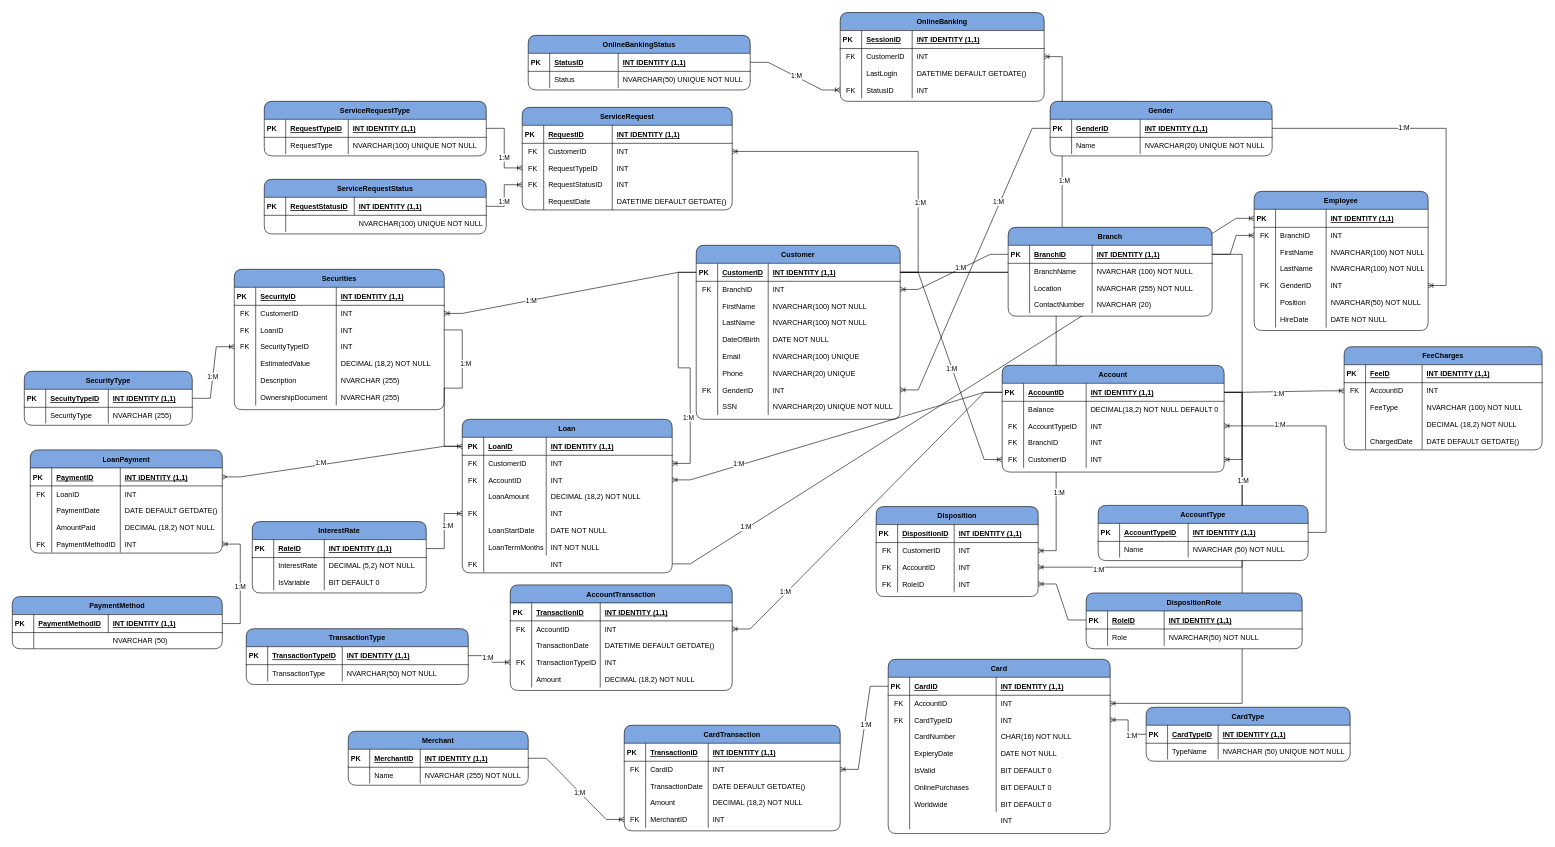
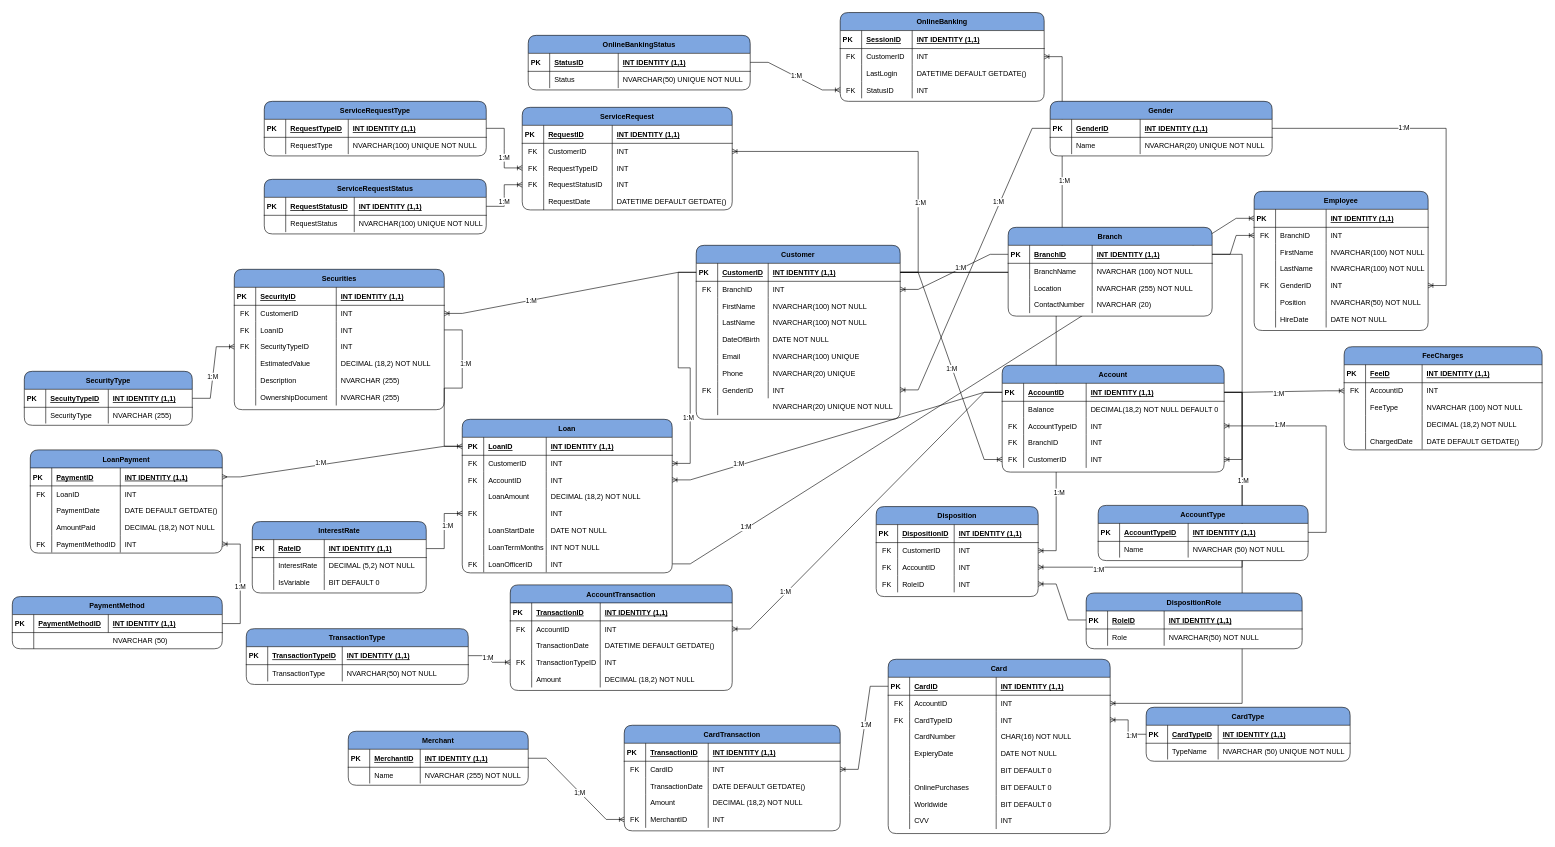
+ <mxCell id="433" value="RequestStatus" style="shape=partialRectangle;overflow=hidden;connectable=0;fillColor=none;top=0;left=0;bottom=0;right=0;align=left;spacingLeft=6;rounded=1;" parent="431" vertex="1"><mxGeometry x="35.75" width="114.25" height="28" as="geometry"><mxRectangle width="114.25" height="28" as="alternateBounds" /></mxGeometry></mxCell>
- <mxCell id="334" value="SSN" style="shape=partialRectangle;overflow=hidden;connectable=0;fillColor=none;top=0;left=0;bottom=0;right=0;align=left;spacingLeft=6;rounded=1;" parent="332" vertex="1"><mxGeometry x="35.75" width="84.25" height="28" as="geometry"><mxRectangle width="84.25" height="28" as="alternateBounds" /></mxGeometry></mxCell>
+ <mxCell id="222" value="LoanOfficerID" style="shape=partialRectangle;overflow=hidden;connectable=0;fillColor=none;top=0;left=0;bottom=0;right=0;align=left;spacingLeft=6;rounded=1;" parent="220" vertex="1"><mxGeometry x="35.75" width="104.25" height="28" as="geometry"><mxRectangle width="104.25" height="28" as="alternateBounds" /></mxGeometry></mxCell>
- <mxCell id="157" value="IsValid" style="shape=partialRectangle;overflow=hidden;connectable=0;fillColor=none;top=0;left=0;bottom=0;right=0;align=left;spacingLeft=6;rounded=1;" parent="155" vertex="1"><mxGeometry x="35.75" width="144.25" height="28" as="geometry"><mxRectangle width="144.25" height="28" as="alternateBounds" /></mxGeometry></mxCell>
+ <mxCell id="169" value="CVV" style="shape=partialRectangle;overflow=hidden;connectable=0;fillColor=none;top=0;left=0;bottom=0;right=0;align=left;spacingLeft=6;rounded=1;" parent="167" vertex="1"><mxGeometry x="35.75" width="144.25" height="28" as="geometry"><mxRectangle width="144.25" height="28" as="alternateBounds" /></mxGeometry></mxCell>
